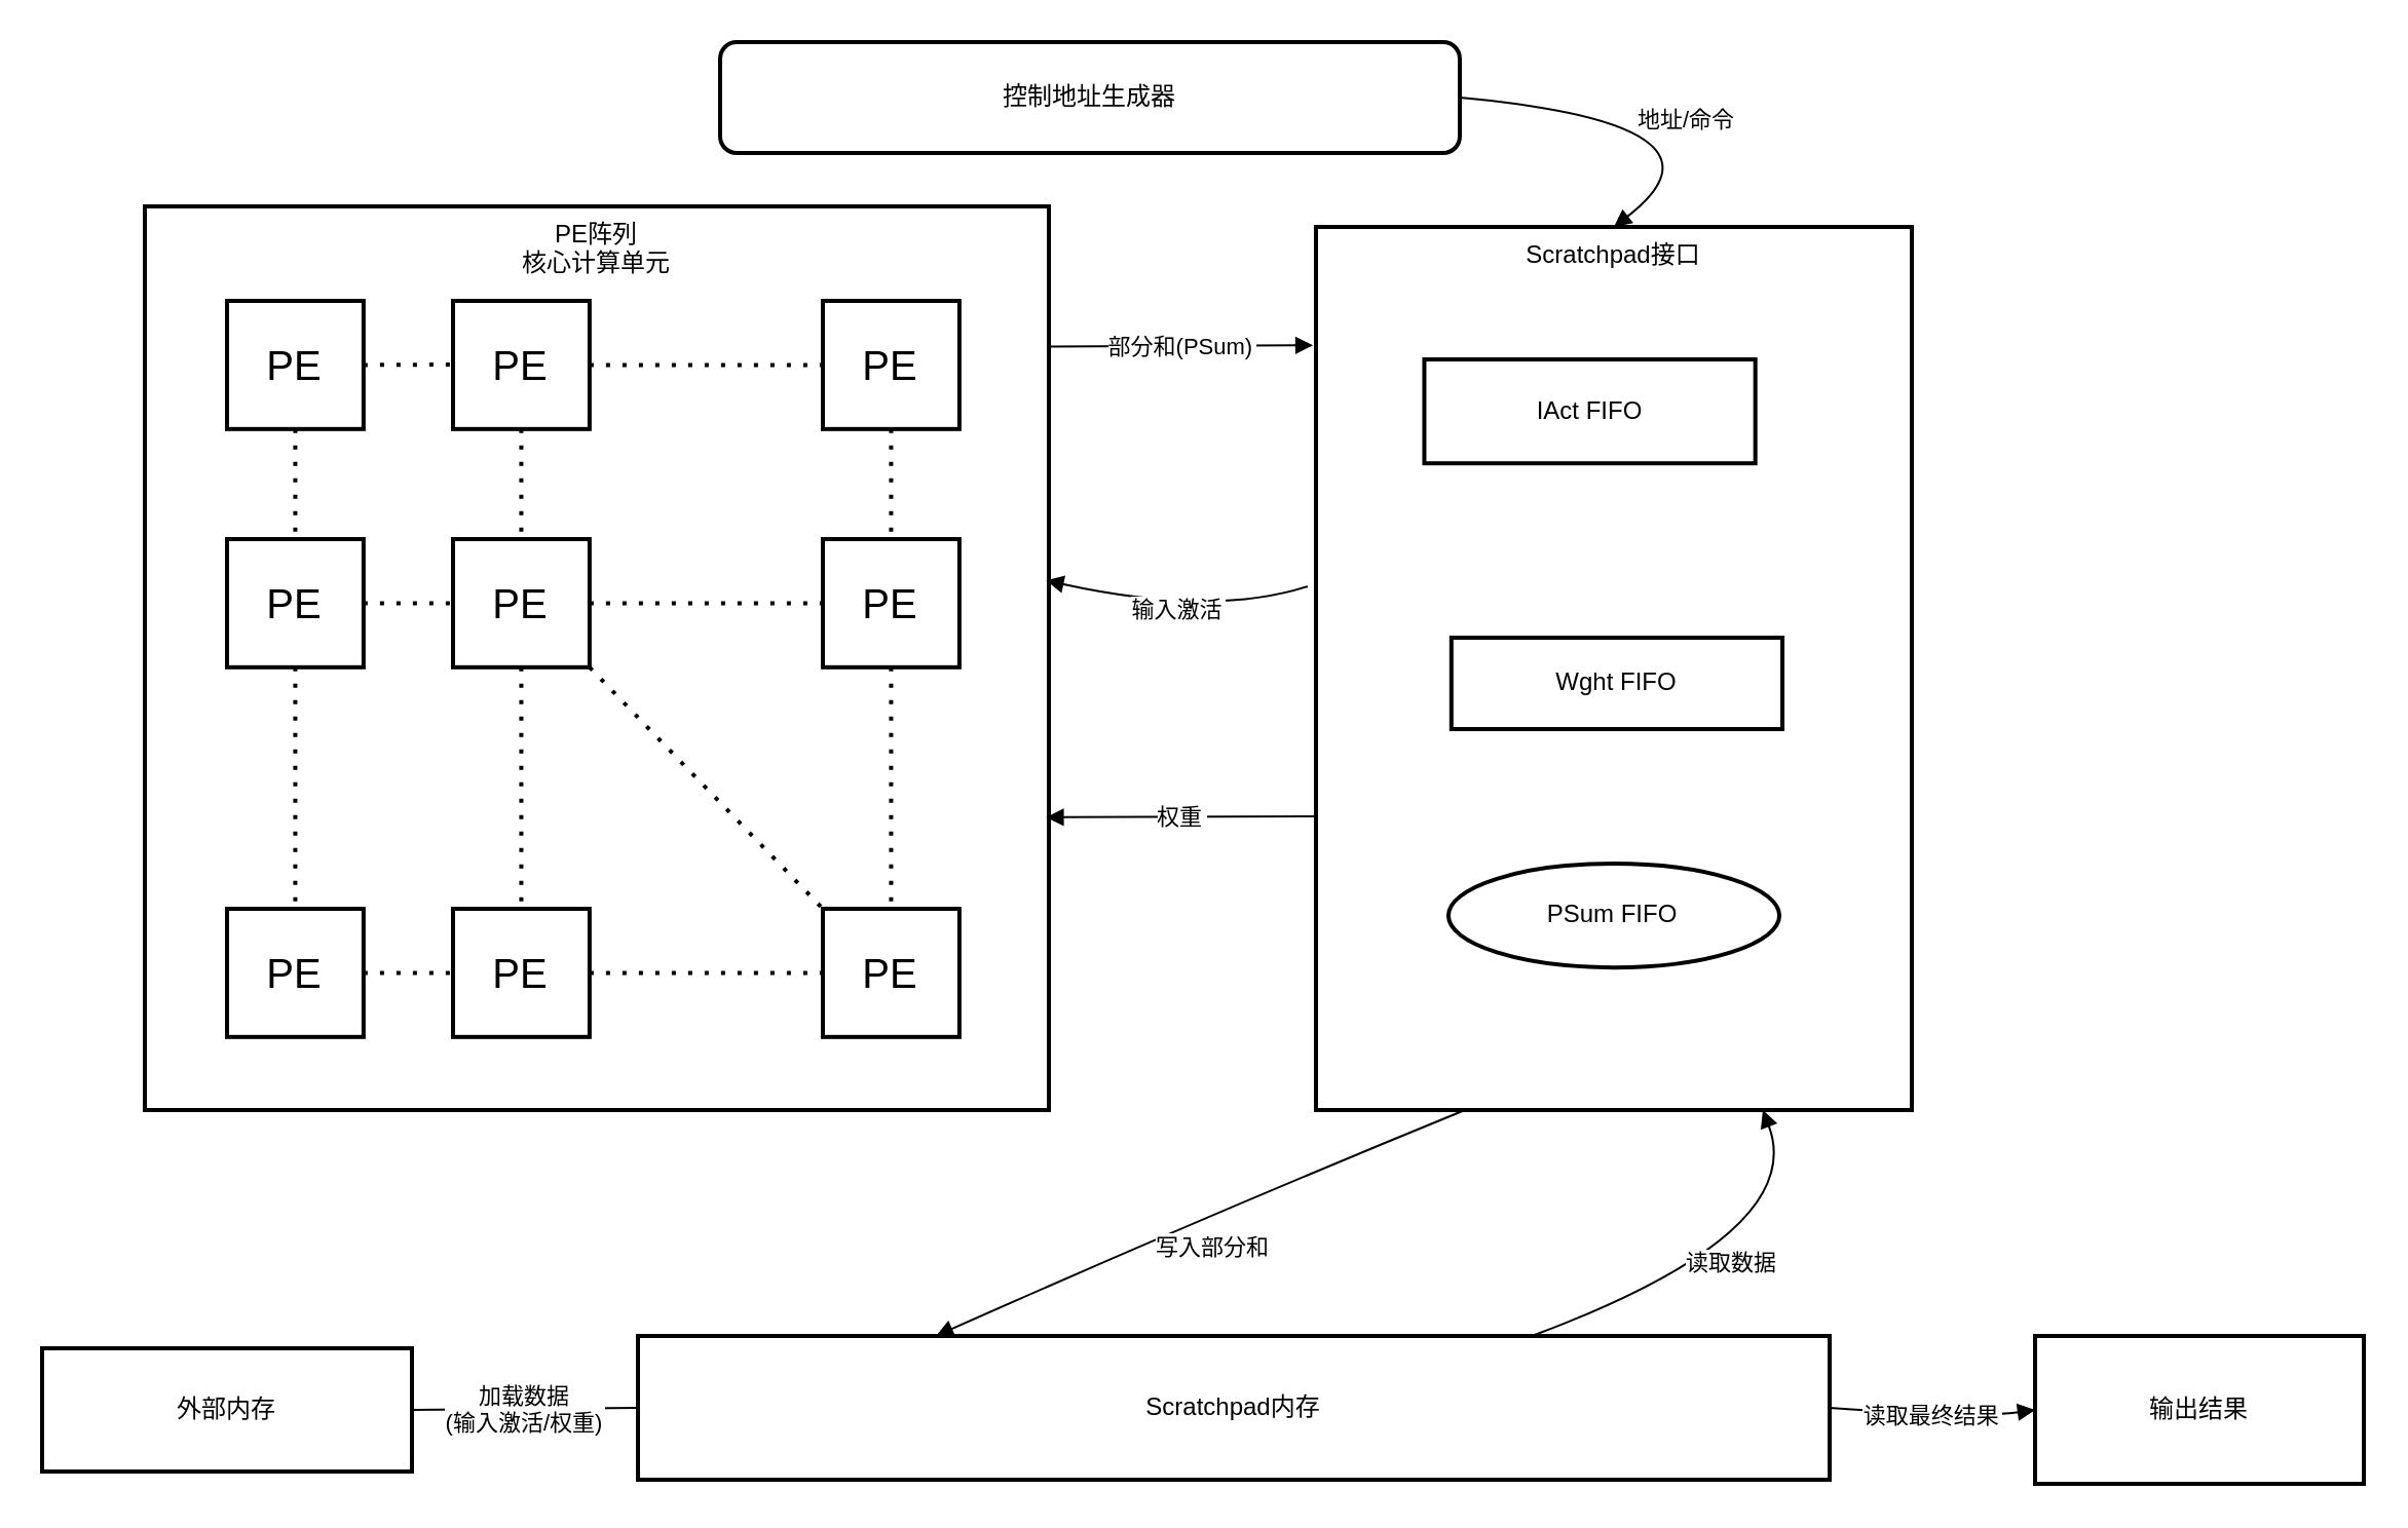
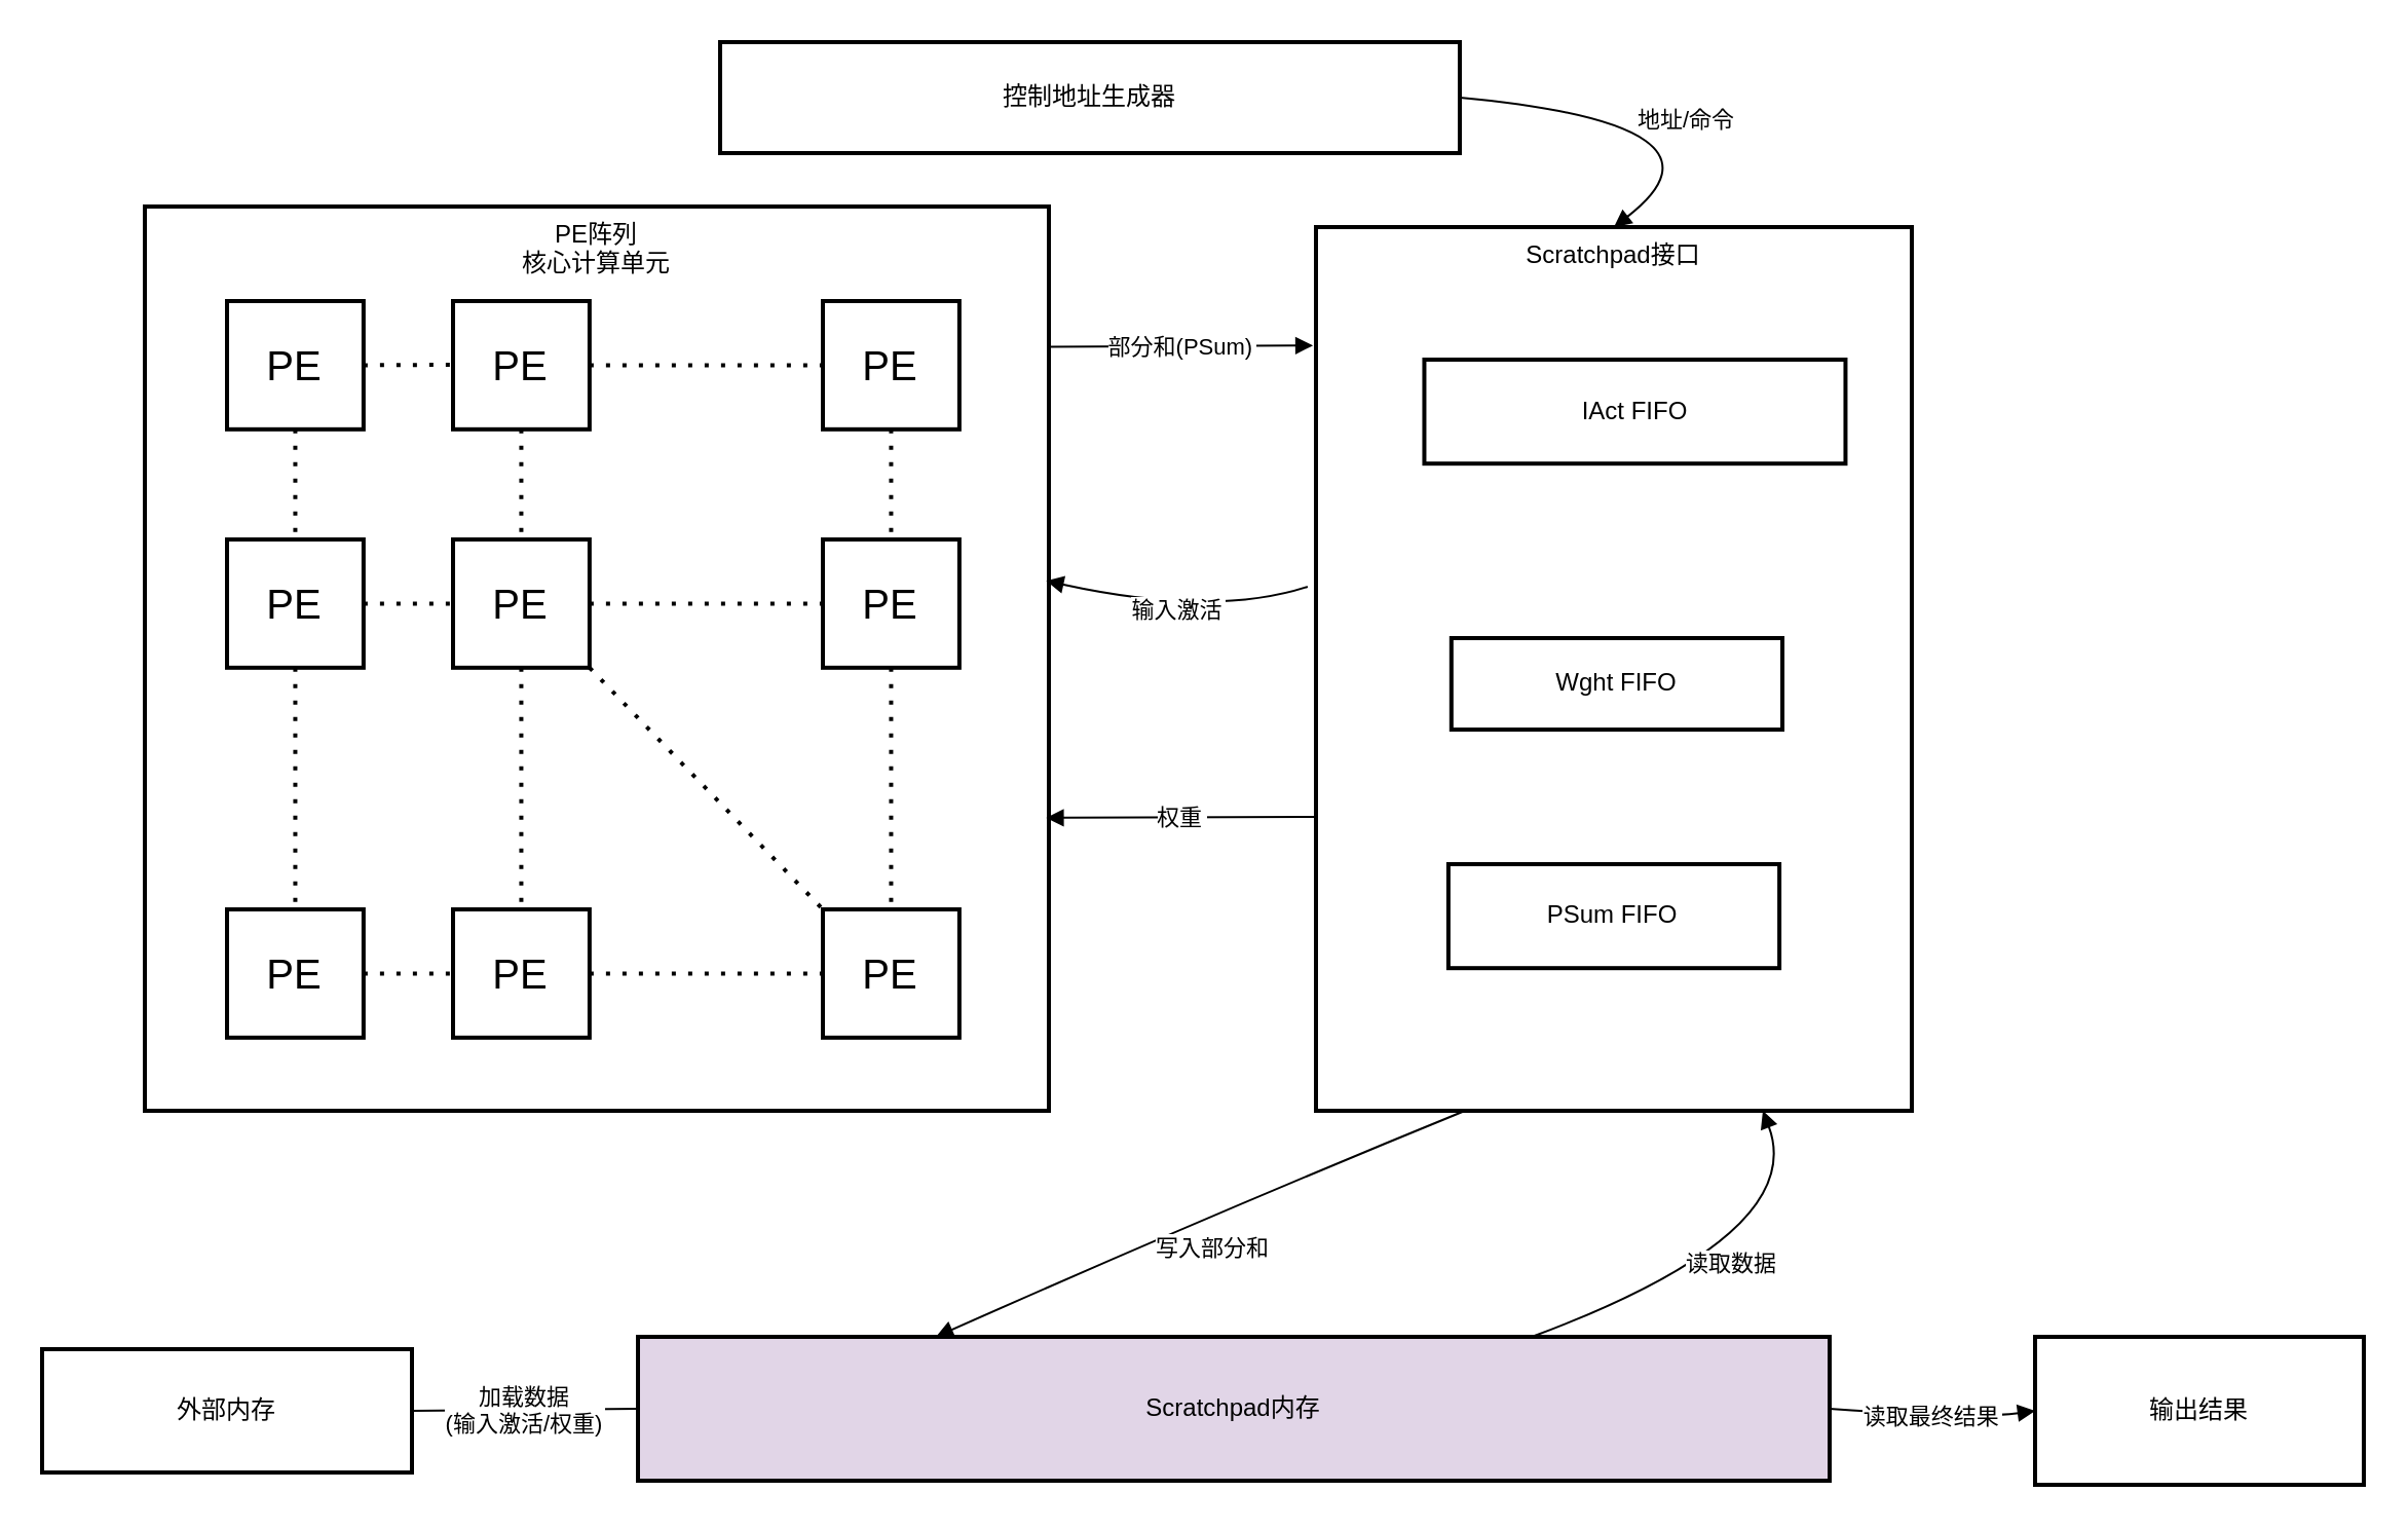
- <mxCell id="10" value="控制地址生成器" style="whiteSpace=wrap;strokeWidth=2;rounded=1;" parent="1" vertex="1"><mxGeometry x="350" y="20" width="360" height="54" as="geometry" /></mxCell>
+ <mxCell id="10" value="控制地址生成器" style="whiteSpace=wrap;strokeWidth=2;" parent="1" vertex="1"><mxGeometry x="350" y="20" width="360" height="54" as="geometry" /></mxCell>
- <mxCell id="4" value="IAct FIFO" style="whiteSpace=wrap;strokeWidth=2;" parent="3" vertex="1"><mxGeometry x="52.727" y="64.501" width="161.111" height="50.588" as="geometry" /></mxCell>
+ <mxCell id="4" value="IAct FIFO" style="whiteSpace=wrap;strokeWidth=2;" parent="3" vertex="1"><mxGeometry x="52.727" y="64.501" width="205" height="50.588" as="geometry" /></mxCell>
- <mxCell id="6" value="PSum FIFO" style="ellipse;whiteSpace=wrap;strokeWidth=2;" parent="3" vertex="1"><mxGeometry x="64.446" y="309.995" width="161.111" height="50.588" as="geometry" /></mxCell>
+ <mxCell id="6" value="PSum FIFO" style="whiteSpace=wrap;strokeWidth=2;" parent="3" vertex="1"><mxGeometry x="64.446" y="309.995" width="161.111" height="50.588" as="geometry" /></mxCell>
- <mxCell id="8" value="Scratchpad内存" style="whiteSpace=wrap;strokeWidth=2;" parent="1" vertex="1"><mxGeometry x="310" y="650" width="580" height="70" as="geometry" /></mxCell>
+ <mxCell id="8" value="Scratchpad内存" style="whiteSpace=wrap;strokeWidth=2;fillColor=#e1d5e7;" parent="1" vertex="1"><mxGeometry x="310" y="650" width="580" height="70" as="geometry" /></mxCell>
